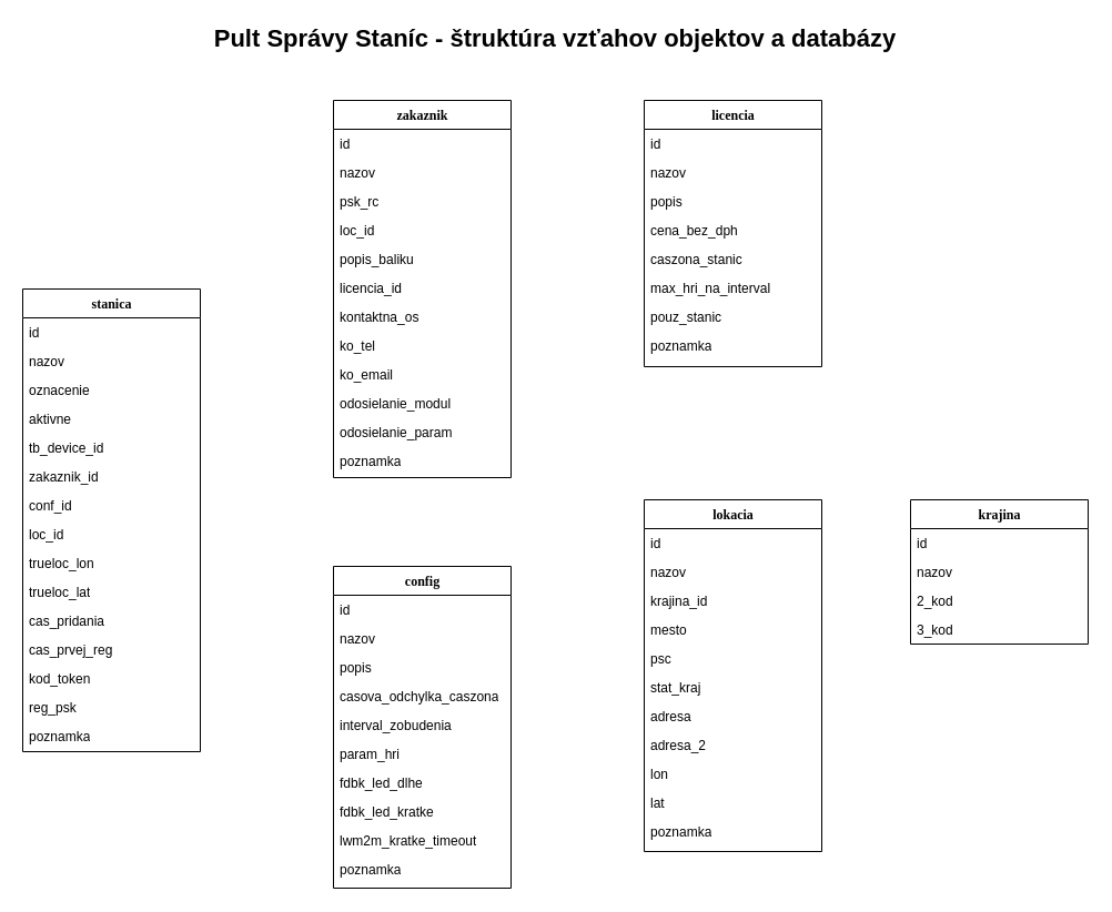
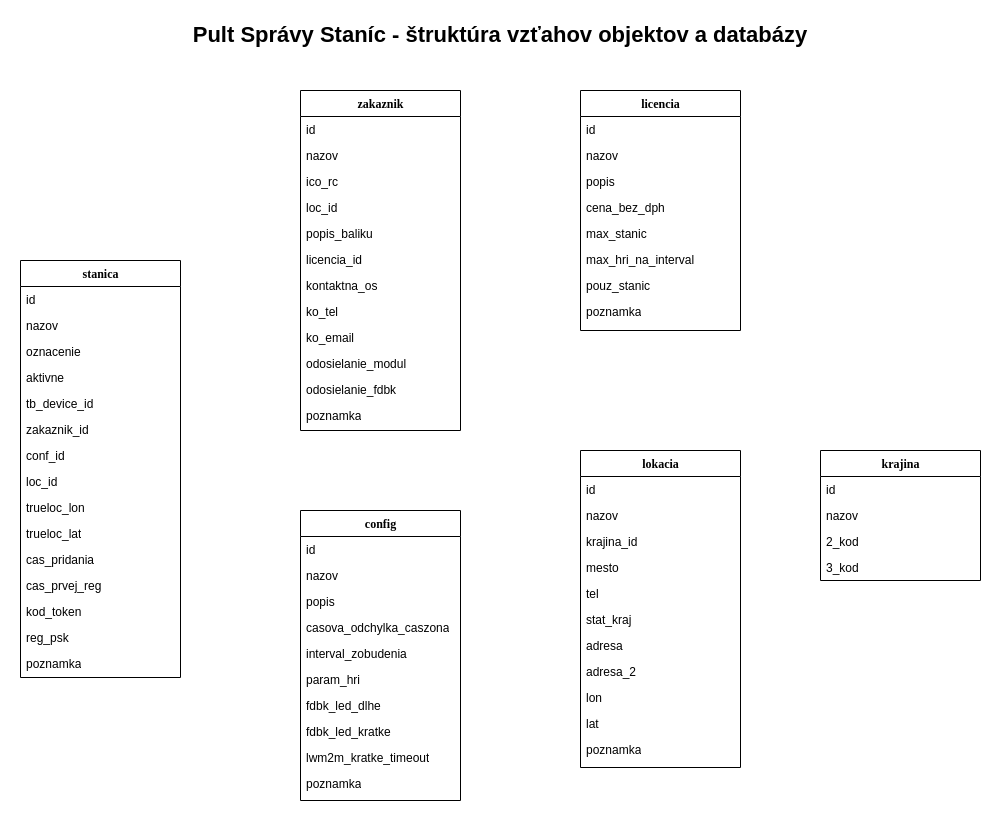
- <mxCell id="23" value="psk_rc" style="text;html=1;strokeColor=none;fillColor=none;align=left;verticalAlign=top;spacingLeft=4;spacingRight=4;whiteSpace=wrap;overflow=hidden;rotatable=0;points=[[0,0.5],[1,0.5]];portConstraint=eastwest;" vertex="1" parent="20"><mxGeometry y="78" width="160" height="26" as="geometry" /></mxCell>
+ <mxCell id="23" value="ico_rc" style="text;html=1;strokeColor=none;fillColor=none;align=left;verticalAlign=top;spacingLeft=4;spacingRight=4;whiteSpace=wrap;overflow=hidden;rotatable=0;points=[[0,0.5],[1,0.5]];portConstraint=eastwest;" vertex="1" parent="20"><mxGeometry y="78" width="160" height="26" as="geometry" /></mxCell>
- <mxCell id="55" value="caszona_stanic" style="text;html=1;strokeColor=none;fillColor=none;align=left;verticalAlign=top;spacingLeft=4;spacingRight=4;whiteSpace=wrap;overflow=hidden;rotatable=0;points=[[0,0.5],[1,0.5]];portConstraint=eastwest;" vertex="1" parent="50"><mxGeometry y="130" width="160" height="26" as="geometry" /></mxCell>
+ <mxCell id="55" value="max_stanic" style="text;html=1;strokeColor=none;fillColor=none;align=left;verticalAlign=top;spacingLeft=4;spacingRight=4;whiteSpace=wrap;overflow=hidden;rotatable=0;points=[[0,0.5],[1,0.5]];portConstraint=eastwest;" vertex="1" parent="50"><mxGeometry y="130" width="160" height="26" as="geometry" /></mxCell>
- <mxCell id="31" value="odosielanie_param" style="text;html=1;strokeColor=none;fillColor=none;align=left;verticalAlign=top;spacingLeft=4;spacingRight=4;whiteSpace=wrap;overflow=hidden;rotatable=0;points=[[0,0.5],[1,0.5]];portConstraint=eastwest;" vertex="1" parent="20"><mxGeometry y="286" width="160" height="26" as="geometry" /></mxCell>
+ <mxCell id="31" value="odosielanie_fdbk" style="text;html=1;strokeColor=none;fillColor=none;align=left;verticalAlign=top;spacingLeft=4;spacingRight=4;whiteSpace=wrap;overflow=hidden;rotatable=0;points=[[0,0.5],[1,0.5]];portConstraint=eastwest;" vertex="1" parent="20"><mxGeometry y="286" width="160" height="26" as="geometry" /></mxCell>
- <mxCell id="38" value="psc" style="text;html=1;strokeColor=none;fillColor=none;align=left;verticalAlign=top;spacingLeft=4;spacingRight=4;whiteSpace=wrap;overflow=hidden;rotatable=0;points=[[0,0.5],[1,0.5]];portConstraint=eastwest;" vertex="1" parent="33"><mxGeometry y="130" width="160" height="26" as="geometry" /></mxCell>
+ <mxCell id="38" value="tel" style="text;html=1;strokeColor=none;fillColor=none;align=left;verticalAlign=top;spacingLeft=4;spacingRight=4;whiteSpace=wrap;overflow=hidden;rotatable=0;points=[[0,0.5],[1,0.5]];portConstraint=eastwest;" vertex="1" parent="33"><mxGeometry y="130" width="160" height="26" as="geometry" /></mxCell>
